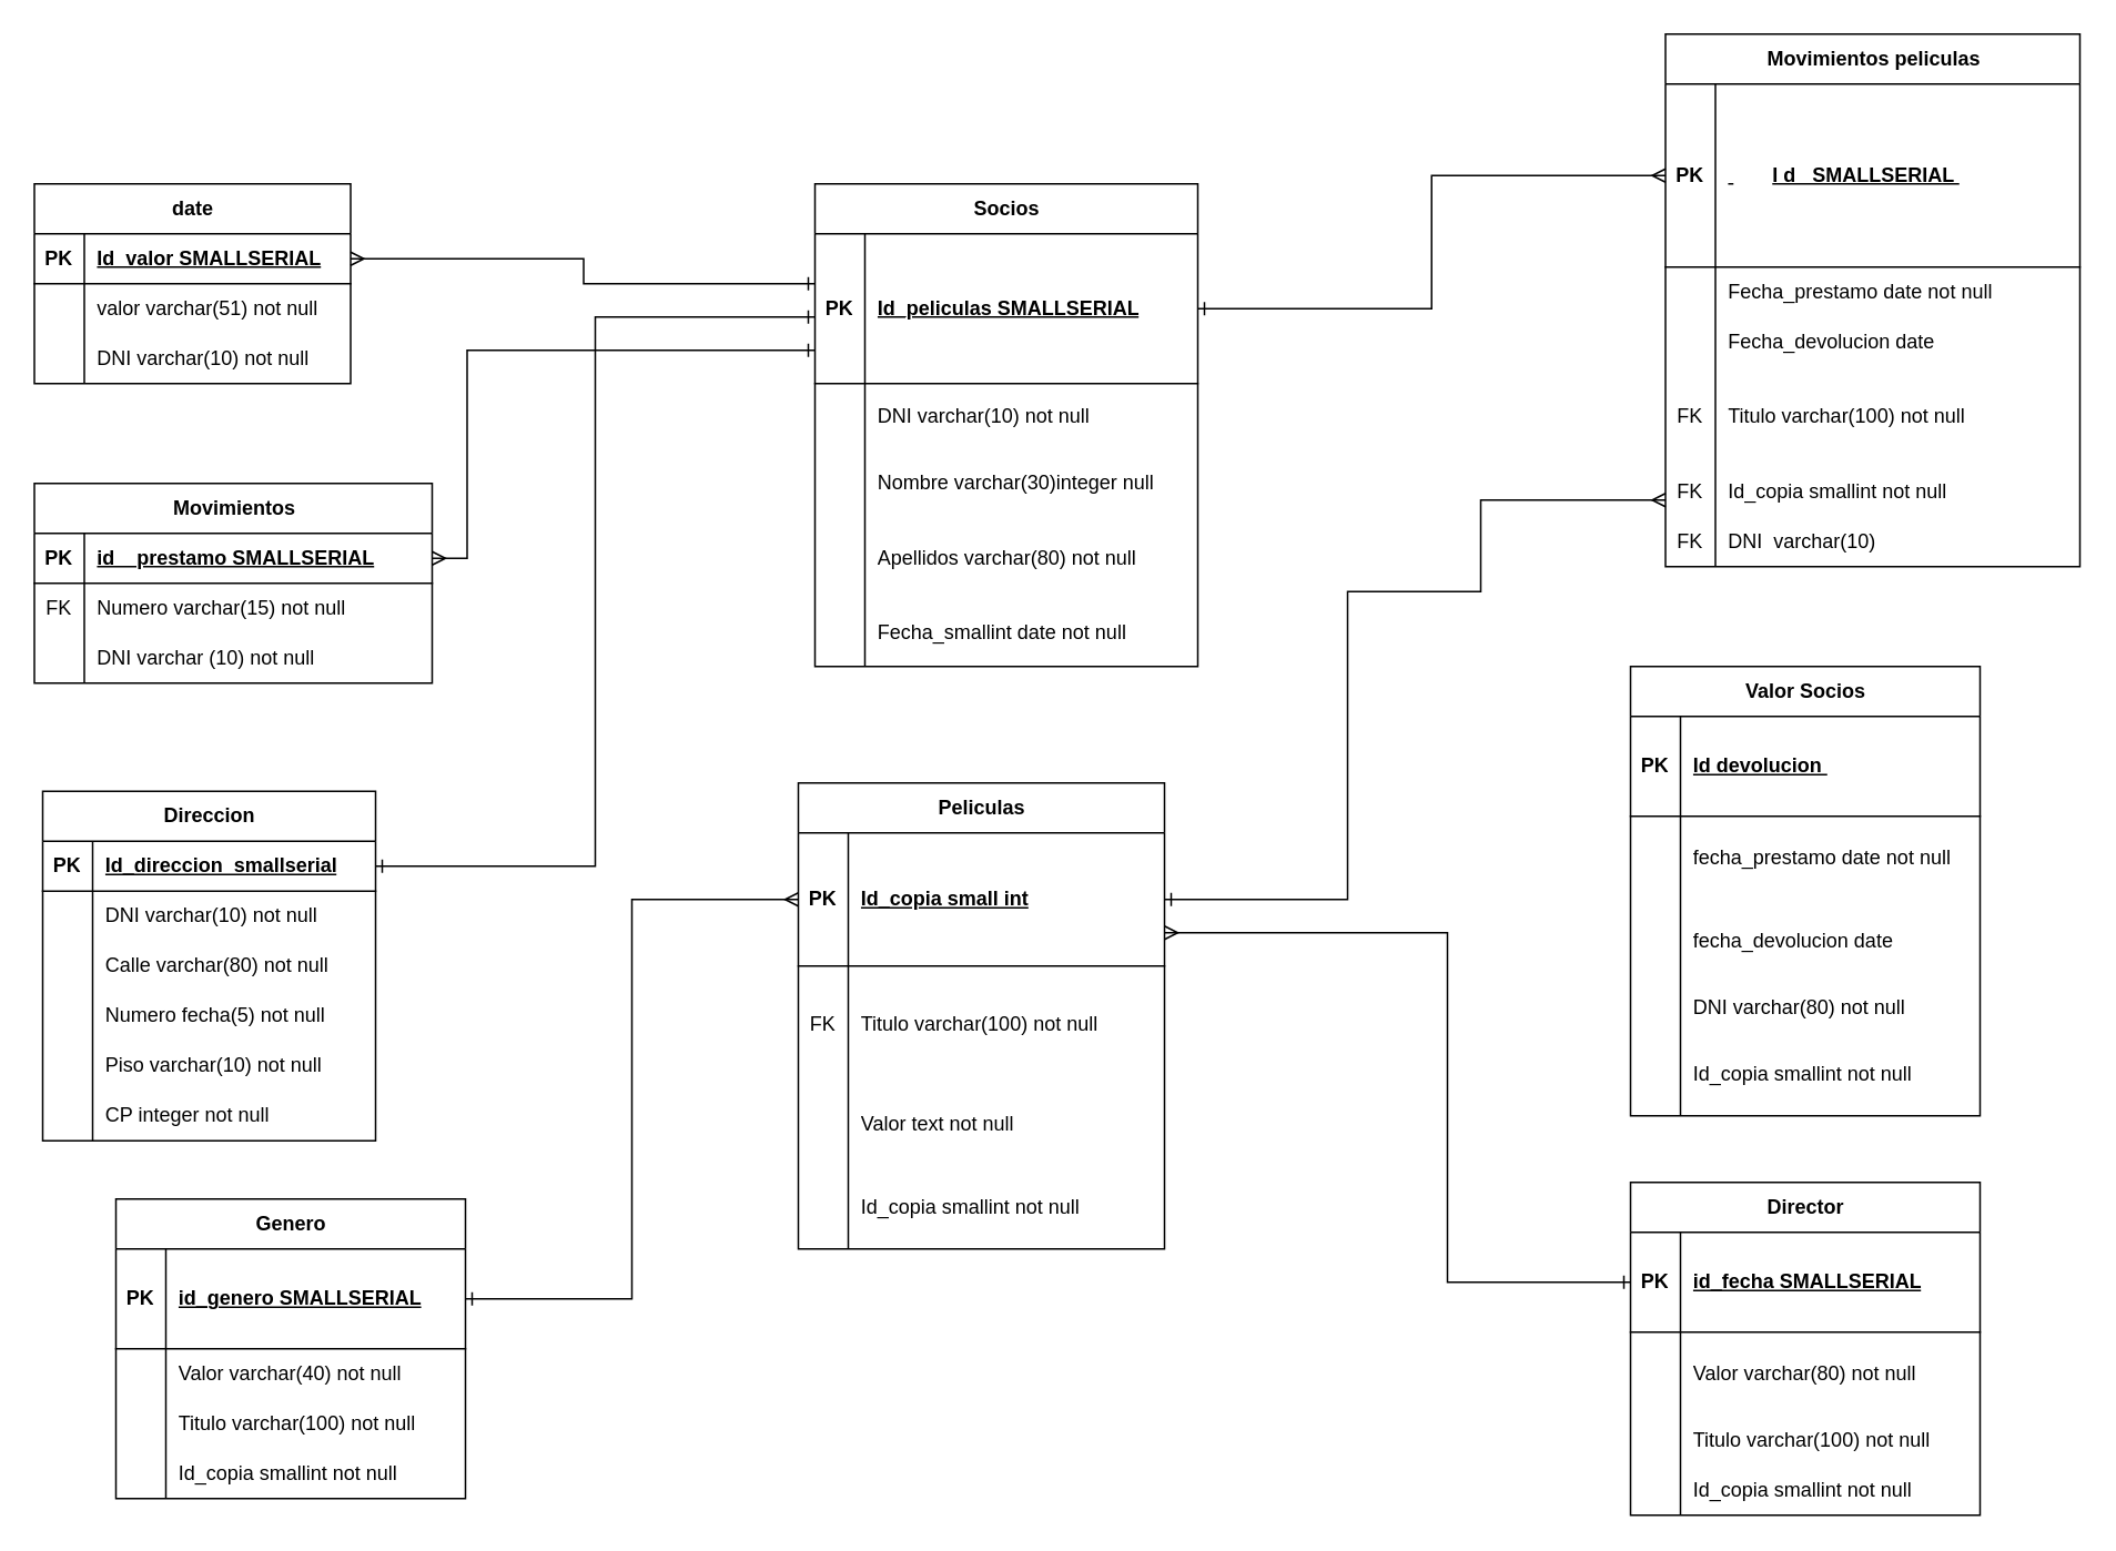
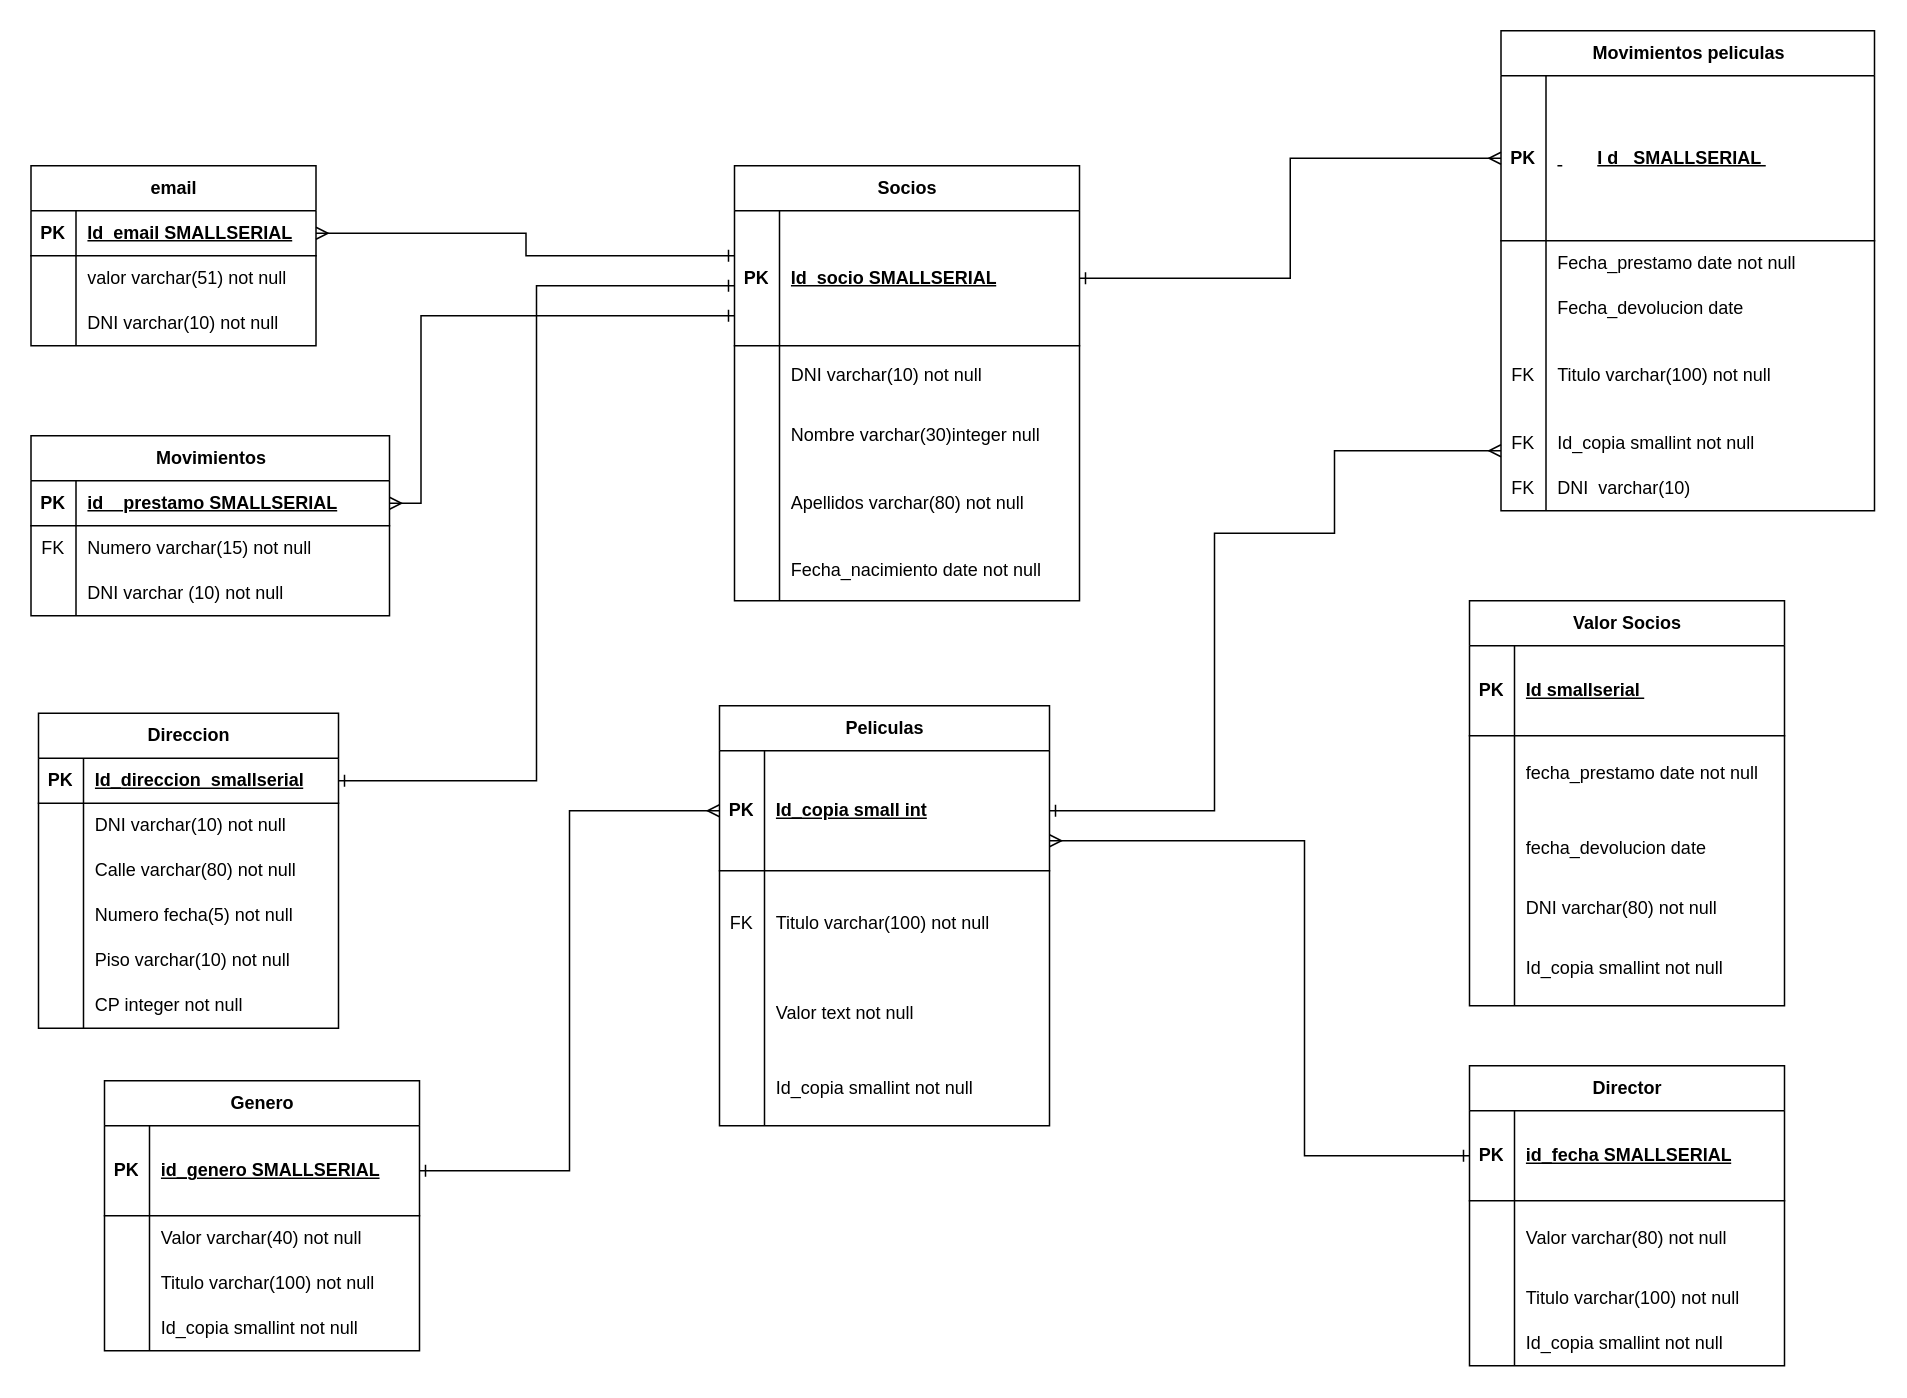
- <mxCell id="18" value="date" style="shape=table;startSize=30;container=1;collapsible=1;childLayout=tableLayout;fixedRows=1;rowLines=0;fontStyle=1;align=center;resizeLast=1;html=1;" parent="1" vertex="1"><mxGeometry x="20" y="110" width="190" height="120" as="geometry" /></mxCell>
+ <mxCell id="18" value="email" style="shape=table;startSize=30;container=1;collapsible=1;childLayout=tableLayout;fixedRows=1;rowLines=0;fontStyle=1;align=center;resizeLast=1;html=1;" parent="1" vertex="1"><mxGeometry x="20" y="110" width="190" height="120" as="geometry" /></mxCell>
- <mxCell id="21" value="Id_valor SMALLSERIAL" style="shape=partialRectangle;connectable=0;fillColor=none;top=0;left=0;bottom=0;right=0;align=left;spacingLeft=6;fontStyle=5;overflow=hidden;whiteSpace=wrap;html=1;" parent="19" vertex="1"><mxGeometry x="30" width="160" height="30" as="geometry"><mxRectangle width="160" height="30" as="alternateBounds" /></mxGeometry></mxCell>
+ <mxCell id="21" value="Id_email SMALLSERIAL" style="shape=partialRectangle;connectable=0;fillColor=none;top=0;left=0;bottom=0;right=0;align=left;spacingLeft=6;fontStyle=5;overflow=hidden;whiteSpace=wrap;html=1;" parent="19" vertex="1"><mxGeometry x="30" width="160" height="30" as="geometry"><mxRectangle width="160" height="30" as="alternateBounds" /></mxGeometry></mxCell>
- <mxCell id="5" value="Id_peliculas SMALLSERIAL" style="shape=partialRectangle;connectable=0;fillColor=none;top=0;left=0;bottom=0;right=0;align=left;spacingLeft=6;fontStyle=5;overflow=hidden;whiteSpace=wrap;html=1;" parent="3" vertex="1"><mxGeometry x="30" width="200" height="90" as="geometry"><mxRectangle width="200" height="90" as="alternateBounds" /></mxGeometry></mxCell>
+ <mxCell id="5" value="Id_socio SMALLSERIAL" style="shape=partialRectangle;connectable=0;fillColor=none;top=0;left=0;bottom=0;right=0;align=left;spacingLeft=6;fontStyle=5;overflow=hidden;whiteSpace=wrap;html=1;" parent="3" vertex="1"><mxGeometry x="30" width="200" height="90" as="geometry"><mxRectangle width="200" height="90" as="alternateBounds" /></mxGeometry></mxCell>
- <mxCell id="17" value="Fecha_smallint date not null" style="shape=partialRectangle;connectable=0;fillColor=none;top=0;left=0;bottom=0;right=0;align=left;spacingLeft=6;overflow=hidden;whiteSpace=wrap;html=1;" parent="15" vertex="1"><mxGeometry x="30" width="200" height="40" as="geometry"><mxRectangle width="200" height="40" as="alternateBounds" /></mxGeometry></mxCell>
+ <mxCell id="17" value="Fecha_nacimiento date not null" style="shape=partialRectangle;connectable=0;fillColor=none;top=0;left=0;bottom=0;right=0;align=left;spacingLeft=6;overflow=hidden;whiteSpace=wrap;html=1;" parent="15" vertex="1"><mxGeometry x="30" width="200" height="40" as="geometry"><mxRectangle width="200" height="40" as="alternateBounds" /></mxGeometry></mxCell>
- <mxCell id="124" value="Id devolucion&amp;nbsp;" style="shape=partialRectangle;connectable=0;fillColor=none;top=0;left=0;bottom=0;right=0;align=left;spacingLeft=6;fontStyle=5;overflow=hidden;whiteSpace=wrap;html=1;" vertex="1" parent="122"><mxGeometry x="30" width="180" height="60" as="geometry"><mxRectangle width="180" height="60" as="alternateBounds" /></mxGeometry></mxCell>
+ <mxCell id="124" value="Id smallserial&amp;nbsp;" style="shape=partialRectangle;connectable=0;fillColor=none;top=0;left=0;bottom=0;right=0;align=left;spacingLeft=6;fontStyle=5;overflow=hidden;whiteSpace=wrap;html=1;" vertex="1" parent="122"><mxGeometry x="30" width="180" height="60" as="geometry"><mxRectangle width="180" height="60" as="alternateBounds" /></mxGeometry></mxCell>
